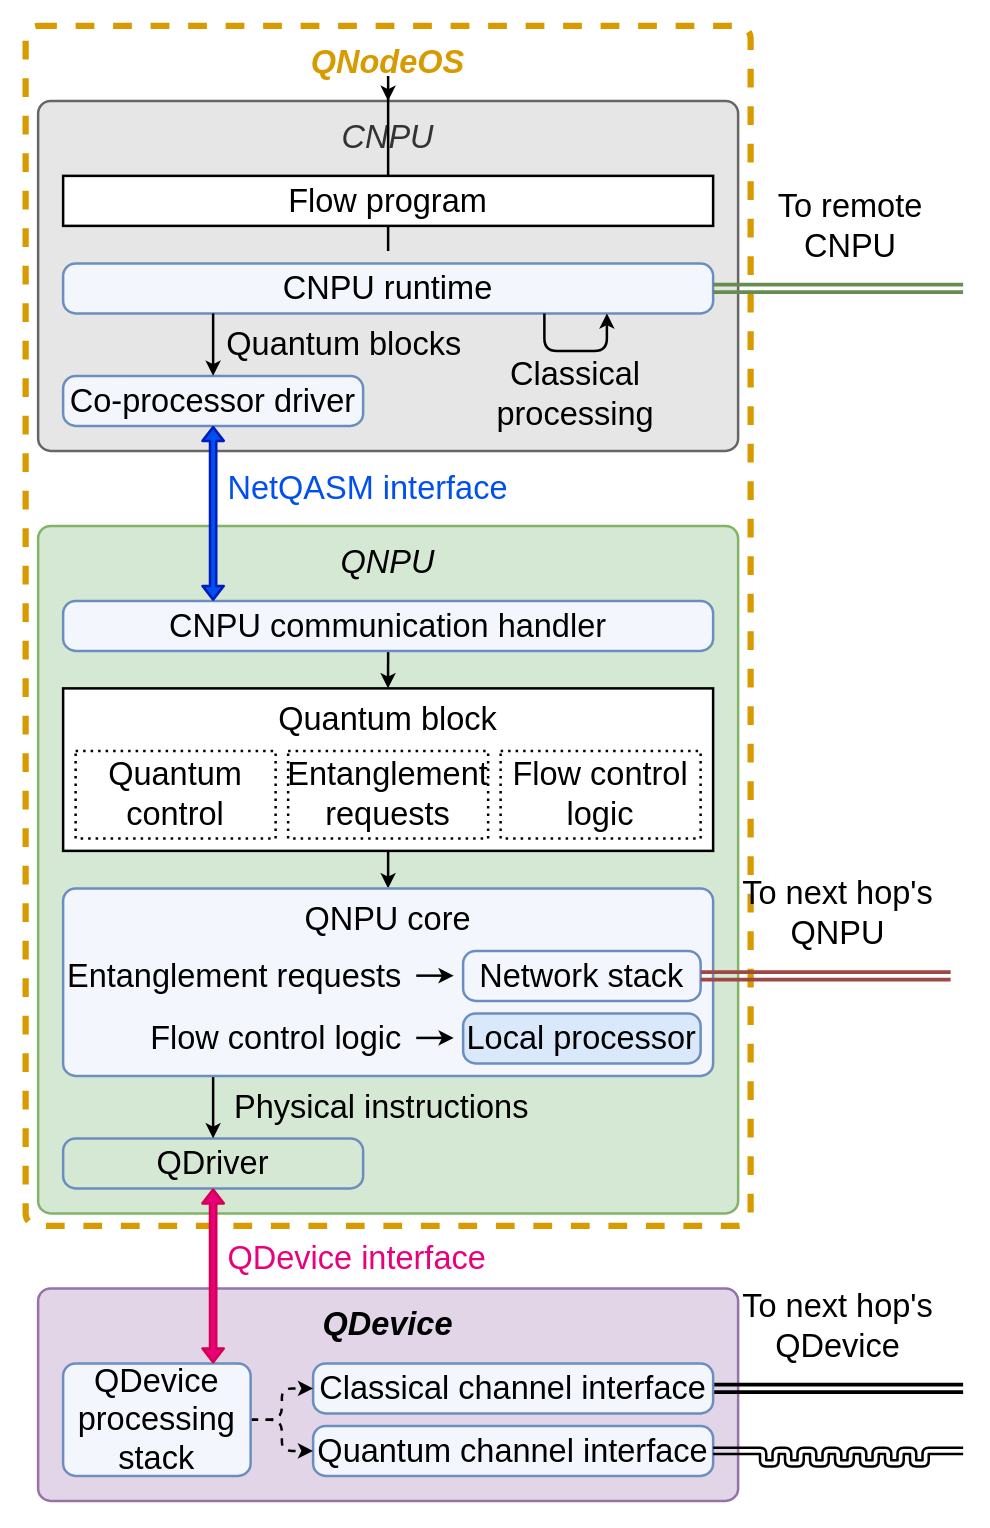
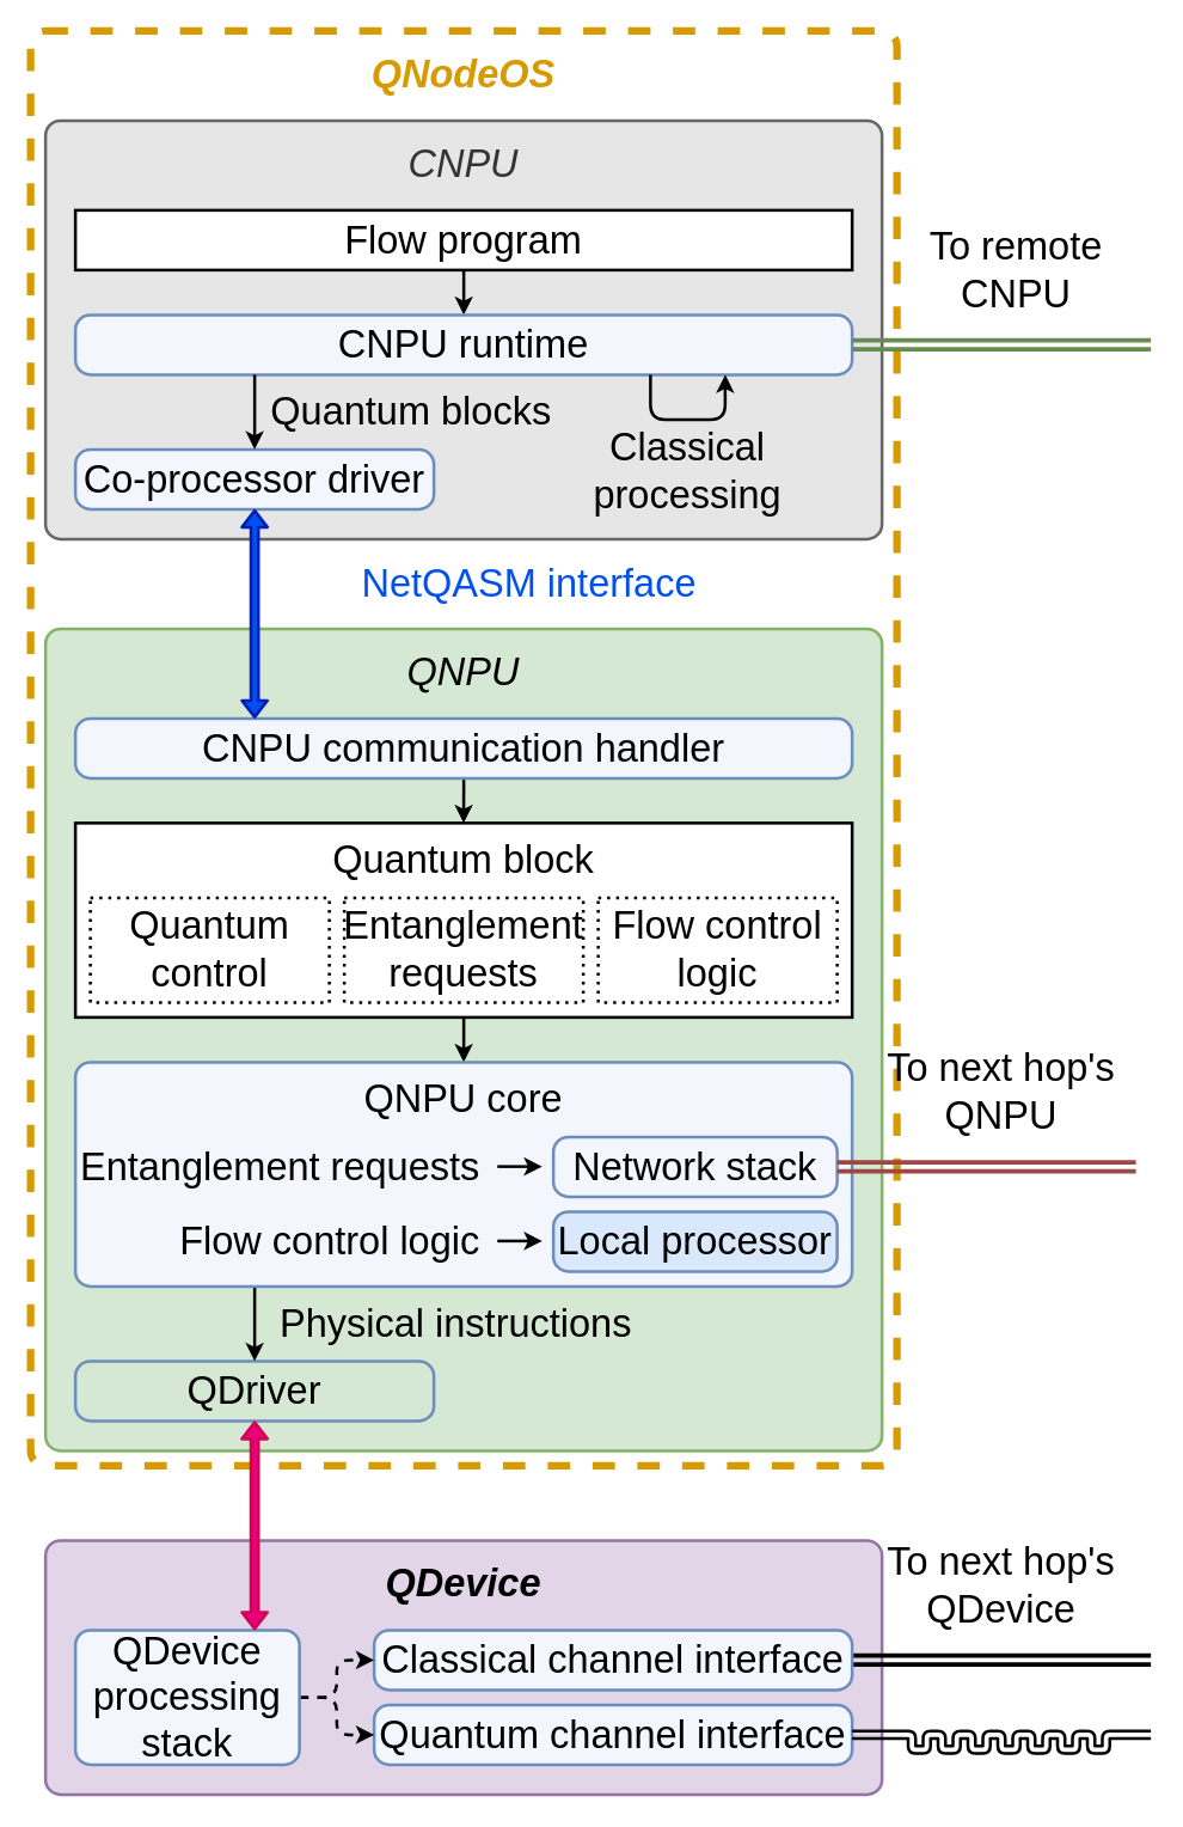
- <mxCell id="5" style="edgeStyle=orthogonalEdgeStyle;rounded=0;orthogonalLoop=1;jettySize=auto;html=1;exitX=0.5;exitY=1;exitDx=0;exitDy=0;strokeWidth=2;fontFamily=Helvetica;fontSize=26;" parent="1" source="6" target="4" edge="1"><mxGeometry relative="1" as="geometry" /></mxCell>
+ <mxCell id="5" style="edgeStyle=orthogonalEdgeStyle;rounded=0;orthogonalLoop=1;jettySize=auto;html=1;exitX=0.5;exitY=1;exitDx=0;exitDy=0;entryX=0.5;entryY=0;entryDx=0;entryDy=0;strokeWidth=2;fontFamily=Helvetica;fontSize=26;" parent="1" source="6" target="7" edge="1"><mxGeometry relative="1" as="geometry" /></mxCell>
- <mxCell id="11" value="NetQASM interface" style="text;html=1;strokeColor=none;fillColor=none;align=left;verticalAlign=middle;whiteSpace=wrap;rounded=0;fontFamily=Helvetica;fontSize=26;fontColor=#0050EF;" parent="1" vertex="1"><mxGeometry x="180" y="370" width="260" height="40" as="geometry" /></mxCell>
+ <mxCell id="11" value="NetQASM interface" style="text;html=1;strokeColor=none;fillColor=none;align=left;verticalAlign=middle;whiteSpace=wrap;rounded=0;fontFamily=Helvetica;fontSize=26;fontColor=#0050EF;" parent="1" vertex="1"><mxGeometry x="240" y="370" width="260" height="40" as="geometry" /></mxCell>
- <mxCell id="24" value="QDevice interface" style="text;html=1;strokeColor=none;fillColor=none;align=left;verticalAlign=middle;whiteSpace=wrap;rounded=0;fontFamily=Helvetica;fontSize=26;fontColor=#E8007C;" parent="1" vertex="1"><mxGeometry x="180" y="986" width="230" height="40" as="geometry" /></mxCell>
